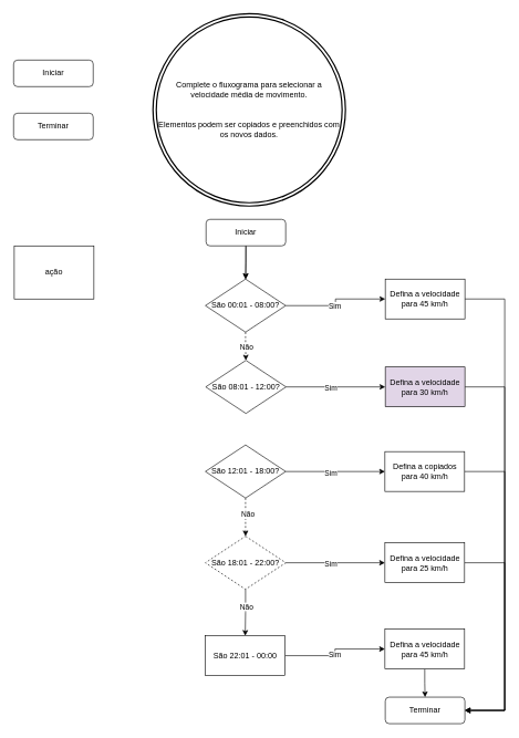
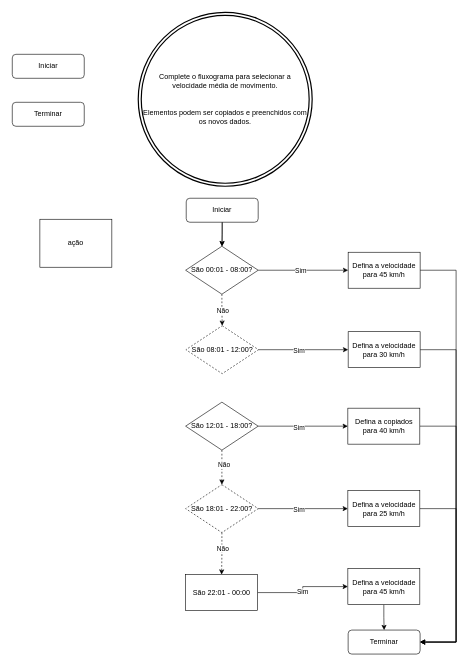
- <mxCell id="5" value="&lt;span lang=&quot;EN-US&quot;&gt;&lt;font style=&quot;font-size: 12px;&quot;&gt;ação&lt;/font&gt;&lt;/span&gt;" style="rounded=0;whiteSpace=wrap;html=1;" parent="1" vertex="1"><mxGeometry x="21" y="370" width="120" height="80" as="geometry" /></mxCell>
+ <mxCell id="5" value="&lt;span lang=&quot;EN-US&quot;&gt;&lt;font style=&quot;font-size: 12px;&quot;&gt;ação&lt;/font&gt;&lt;/span&gt;" style="rounded=0;whiteSpace=wrap;html=1;" parent="1" vertex="1"><mxGeometry x="66" y="365" width="120" height="80" as="geometry" /></mxCell>
- <mxCell id="11" value="&lt;span style=&quot;&quot; lang=&quot;EN-US&quot;&gt;&lt;font style=&quot;font-size: 12px;&quot;&gt;São 00:01 - 08:00?&lt;/font&gt;&lt;/span&gt;" style="rhombus;whiteSpace=wrap;html=1;" parent="1" vertex="1"><mxGeometry x="309" y="420" width="121" height="80" as="geometry" /></mxCell>
+ <mxCell id="11" value="&lt;span style=&quot;&quot; lang=&quot;EN-US&quot;&gt;&lt;font style=&quot;font-size: 12px;&quot;&gt;São 00:01 - 08:00?&lt;/font&gt;&lt;/span&gt;" style="rhombus;whiteSpace=wrap;html=1;" parent="1" vertex="1"><mxGeometry x="309" y="410" width="121" height="80" as="geometry" /></mxCell>
- <mxCell id="13" value="São 08:01 - 12:00?" style="rhombus;whiteSpace=wrap;html=1;" parent="1" vertex="1"><mxGeometry x="309.5" y="542.5" width="121" height="80" as="geometry" /></mxCell>
+ <mxCell id="13" value="São 08:01 - 12:00?" style="rhombus;whiteSpace=wrap;html=1;dashed=1;" parent="1" vertex="1"><mxGeometry x="309.5" y="542.5" width="121" height="80" as="geometry" /></mxCell>
- <mxCell id="20" value="Defina a velocidade para 30 km/h" style="rounded=0;whiteSpace=wrap;html=1;fillColor=#e1d5e7;" vertex="1" parent="1"><mxGeometry x="580" y="552.5" width="120" height="60" as="geometry" /></mxCell>
+ <mxCell id="20" value="Defina a velocidade para 30 km/h" style="rounded=0;whiteSpace=wrap;html=1;" vertex="1" parent="1"><mxGeometry x="580" y="552.5" width="120" height="60" as="geometry" /></mxCell>
- <mxCell id="26" style="edgeStyle=orthogonalEdgeStyle;rounded=0;orthogonalLoop=1;jettySize=auto;html=1;exitX=0.5;exitY=1;exitDx=0;exitDy=0;entryX=0.5;entryY=0;entryDx=0;entryDy=0;" edge="1" parent="1" source="28" target="39"><mxGeometry relative="1" as="geometry"><mxPoint x="369.5" y="937.5" as="targetPoint" /></mxGeometry></mxCell>
+ <mxCell id="26" style="edgeStyle=orthogonalEdgeStyle;rounded=0;orthogonalLoop=1;jettySize=auto;html=1;exitX=0.5;exitY=1;exitDx=0;exitDy=0;entryX=0.5;entryY=0;entryDx=0;entryDy=0;dashed=1;" edge="1" parent="1" source="28" target="39"><mxGeometry relative="1" as="geometry"><mxPoint x="369.5" y="937.5" as="targetPoint" /></mxGeometry></mxCell>
